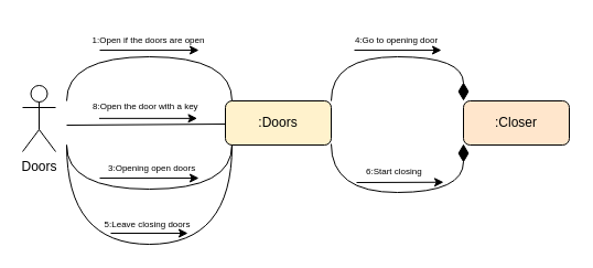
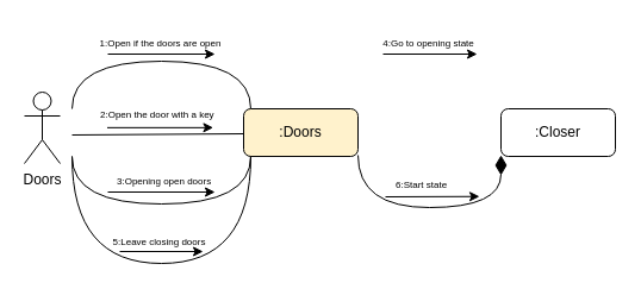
- <mxCell id="19" value="&lt;font style=&quot;font-size: 8px;&quot;&gt;4:Go to opening door&lt;/font&gt;" style="text;html=1;align=center;verticalAlign=middle;resizable=0;points=[];autosize=1;strokeColor=none;fillColor=none;" parent="1" vertex="1"><mxGeometry x="309" y="20" width="100" height="30" as="geometry" /></mxCell>
+ <mxCell id="19" value="&lt;font style=&quot;font-size: 8px;&quot;&gt;4:Go to opening state&lt;/font&gt;" style="text;html=1;align=center;verticalAlign=middle;resizable=0;points=[];autosize=1;strokeColor=none;fillColor=none;" parent="1" vertex="1"><mxGeometry x="309" y="20" width="100" height="30" as="geometry" /></mxCell>
- <mxCell id="15" value="" style="align=right;html=1;verticalAlign=bottom;endArrow=none;startArrow=diamondThin;startSize=14;startFill=1;edgeStyle=orthogonalEdgeStyle;rounded=0;curved=1;entryX=1;entryY=0;entryDx=0;entryDy=0;exitX=0;exitY=0;exitDx=0;exitDy=0;" parent="1" source="6" target="5" edge="1"><mxGeometry x="1" relative="1" as="geometry"><mxPoint x="380" y="70.333" as="sourcePoint" /><mxPoint x="270" y="71" as="targetPoint" /><Array as="points"><mxPoint x="420" y="51" /><mxPoint x="300" y="51" /></Array></mxGeometry></mxCell>
- <mxCell id="16" value="" style="resizable=0;html=1;align=left;verticalAlign=top;labelBackgroundColor=none;fontSize=10" parent="15" connectable="0" vertex="1"><mxGeometry x="-1" relative="1" as="geometry" /></mxCell>
- <mxCell id="17" value="" style="resizable=0;html=1;align=right;verticalAlign=top;labelBackgroundColor=none;fontSize=10" parent="15" connectable="0" vertex="1"><mxGeometry x="1" relative="1" as="geometry" /></mxCell>
- <mxCell id="11" value="&lt;span style=&quot;color: rgb(0, 0, 0); font-family: Helvetica; font-style: normal; font-variant-ligatures: normal; font-variant-caps: normal; font-weight: 400; letter-spacing: normal; orphans: 2; text-align: center; text-indent: 0px; text-transform: none; widows: 2; word-spacing: 0px; -webkit-text-stroke-width: 0px; white-space: nowrap; background-color: rgb(255, 255, 255); text-decoration-thickness: initial; text-decoration-style: initial; text-decoration-color: initial; float: none; display: inline !important;&quot;&gt;&lt;font style=&quot;font-size: 8px;&quot;&gt;8:Open the door with a key&lt;/font&gt;&lt;/span&gt;" style="text;whiteSpace=wrap;html=1;" parent="1" vertex="1"><mxGeometry x="82" y="81" width="160" height="40" as="geometry" /></mxCell>
+ <mxCell id="11" value="&lt;span style=&quot;color: rgb(0, 0, 0); font-family: Helvetica; font-style: normal; font-variant-ligatures: normal; font-variant-caps: normal; font-weight: 400; letter-spacing: normal; orphans: 2; text-align: center; text-indent: 0px; text-transform: none; widows: 2; word-spacing: 0px; -webkit-text-stroke-width: 0px; white-space: nowrap; background-color: rgb(255, 255, 255); text-decoration-thickness: initial; text-decoration-style: initial; text-decoration-color: initial; float: none; display: inline !important;&quot;&gt;&lt;font style=&quot;font-size: 8px;&quot;&gt;2:Open the door with a key&lt;/font&gt;&lt;/span&gt;" style="text;whiteSpace=wrap;html=1;" parent="1" vertex="1"><mxGeometry x="82" y="81" width="160" height="40" as="geometry" /></mxCell>
- <mxCell id="6" value=":Closer" style="rounded=1;whiteSpace=wrap;html=1;fillColor=#ffe6cc;" parent="1" vertex="1"><mxGeometry x="420" y="91" width="96" height="40" as="geometry" /></mxCell>
+ <mxCell id="6" value=":Closer" style="rounded=1;whiteSpace=wrap;html=1;" parent="1" vertex="1"><mxGeometry x="420" y="91" width="96" height="40" as="geometry" /></mxCell>
- <mxCell id="14" value="&lt;span style=&quot;color: rgb(0, 0, 0); font-family: Helvetica; font-size: 8px; font-style: normal; font-variant-ligatures: normal; font-variant-caps: normal; font-weight: 400; letter-spacing: normal; orphans: 2; text-align: center; text-indent: 0px; text-transform: none; widows: 2; word-spacing: 0px; -webkit-text-stroke-width: 0px; white-space: nowrap; background-color: rgb(255, 255, 255); text-decoration-thickness: initial; text-decoration-style: initial; text-decoration-color: initial; float: none; display: inline !important;&quot;&gt;6:Start closing&lt;/span&gt;" style="text;whiteSpace=wrap;html=1;" parent="1" vertex="1"><mxGeometry x="330" y="140" width="90" height="40" as="geometry" /></mxCell>
+ <mxCell id="14" value="&lt;span style=&quot;color: rgb(0, 0, 0); font-family: Helvetica; font-size: 8px; font-style: normal; font-variant-ligatures: normal; font-variant-caps: normal; font-weight: 400; letter-spacing: normal; orphans: 2; text-align: center; text-indent: 0px; text-transform: none; widows: 2; word-spacing: 0px; -webkit-text-stroke-width: 0px; white-space: nowrap; background-color: rgb(255, 255, 255); text-decoration-thickness: initial; text-decoration-style: initial; text-decoration-color: initial; float: none; display: inline !important;&quot;&gt;6:Start state&lt;/span&gt;" style="text;whiteSpace=wrap;html=1;" parent="1" vertex="1"><mxGeometry x="330" y="140" width="90" height="40" as="geometry" /></mxCell>
